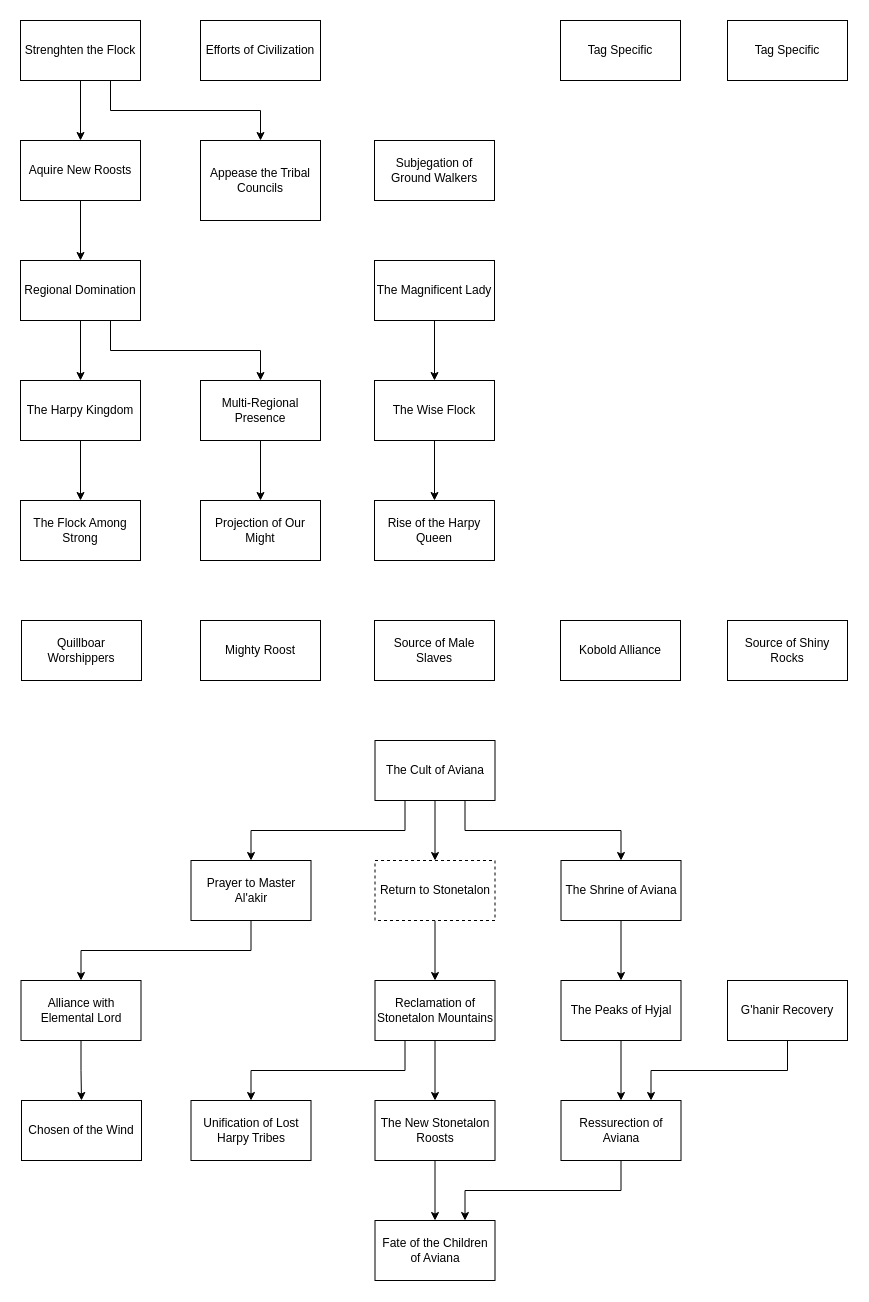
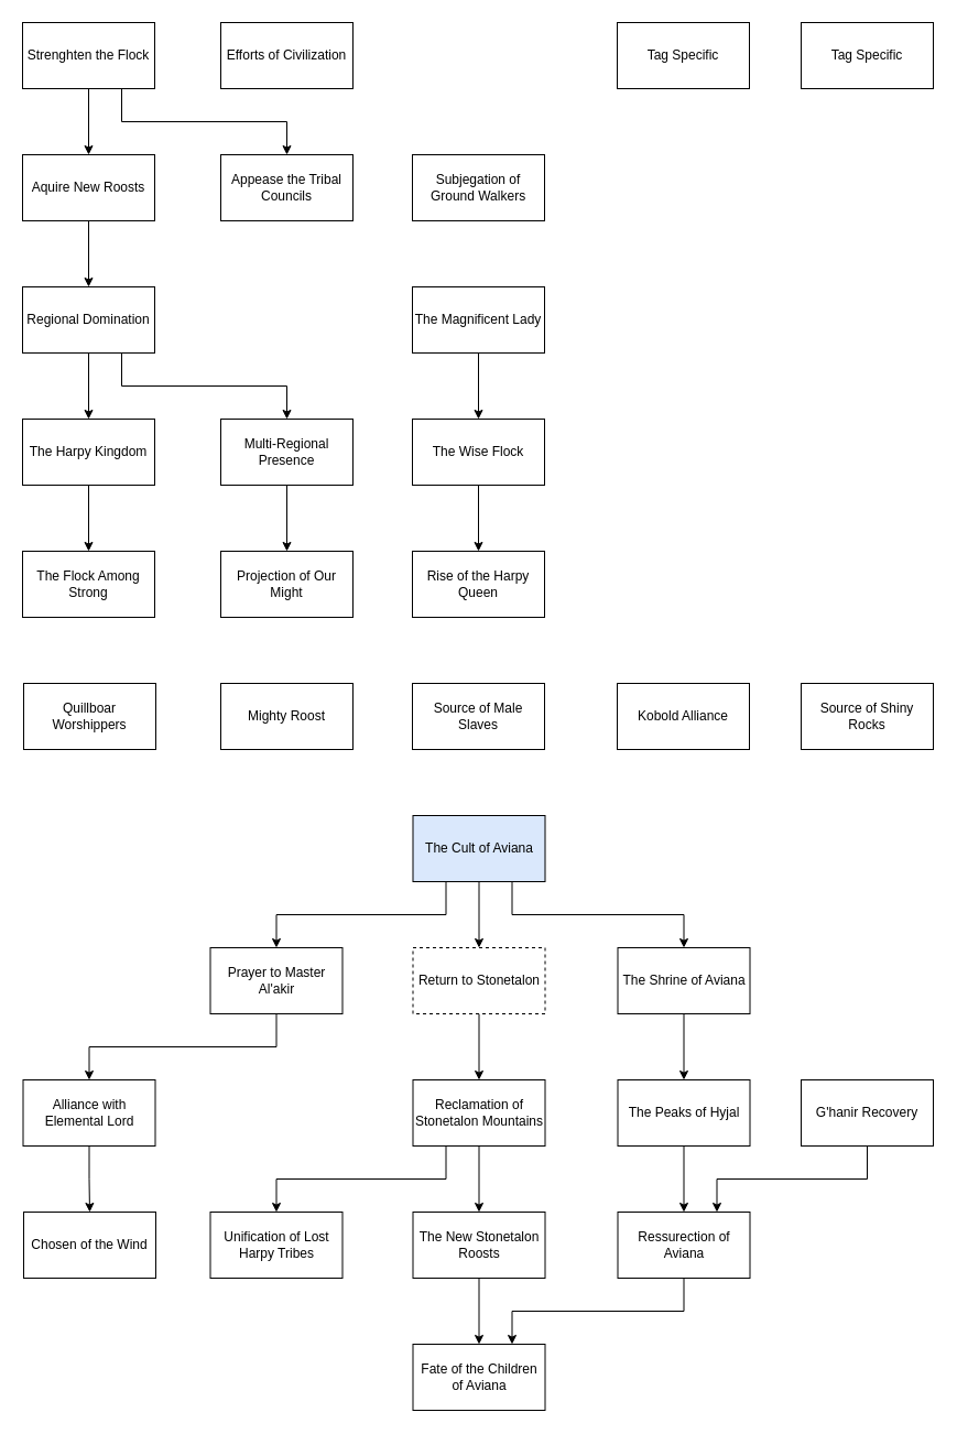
- <mxCell id="18" value="Appease the Tribal Councils" style="rounded=0;whiteSpace=wrap;html=1;" vertex="1" parent="1"><mxGeometry x="200" y="140" width="120" height="80" as="geometry" /></mxCell>
+ <mxCell id="18" value="Appease the Tribal Councils" style="rounded=0;whiteSpace=wrap;html=1;" vertex="1" parent="1"><mxGeometry x="200" y="140" width="120" height="60" as="geometry" /></mxCell>
- <mxCell id="31" value="The Cult of Aviana" style="rounded=0;whiteSpace=wrap;html=1;" vertex="1" parent="1"><mxGeometry x="374.5" y="740" width="120" height="60" as="geometry" /></mxCell>
+ <mxCell id="31" value="The Cult of Aviana" style="rounded=0;whiteSpace=wrap;html=1;fillColor=#dae8fc;" vertex="1" parent="1"><mxGeometry x="374.5" y="740" width="120" height="60" as="geometry" /></mxCell>
